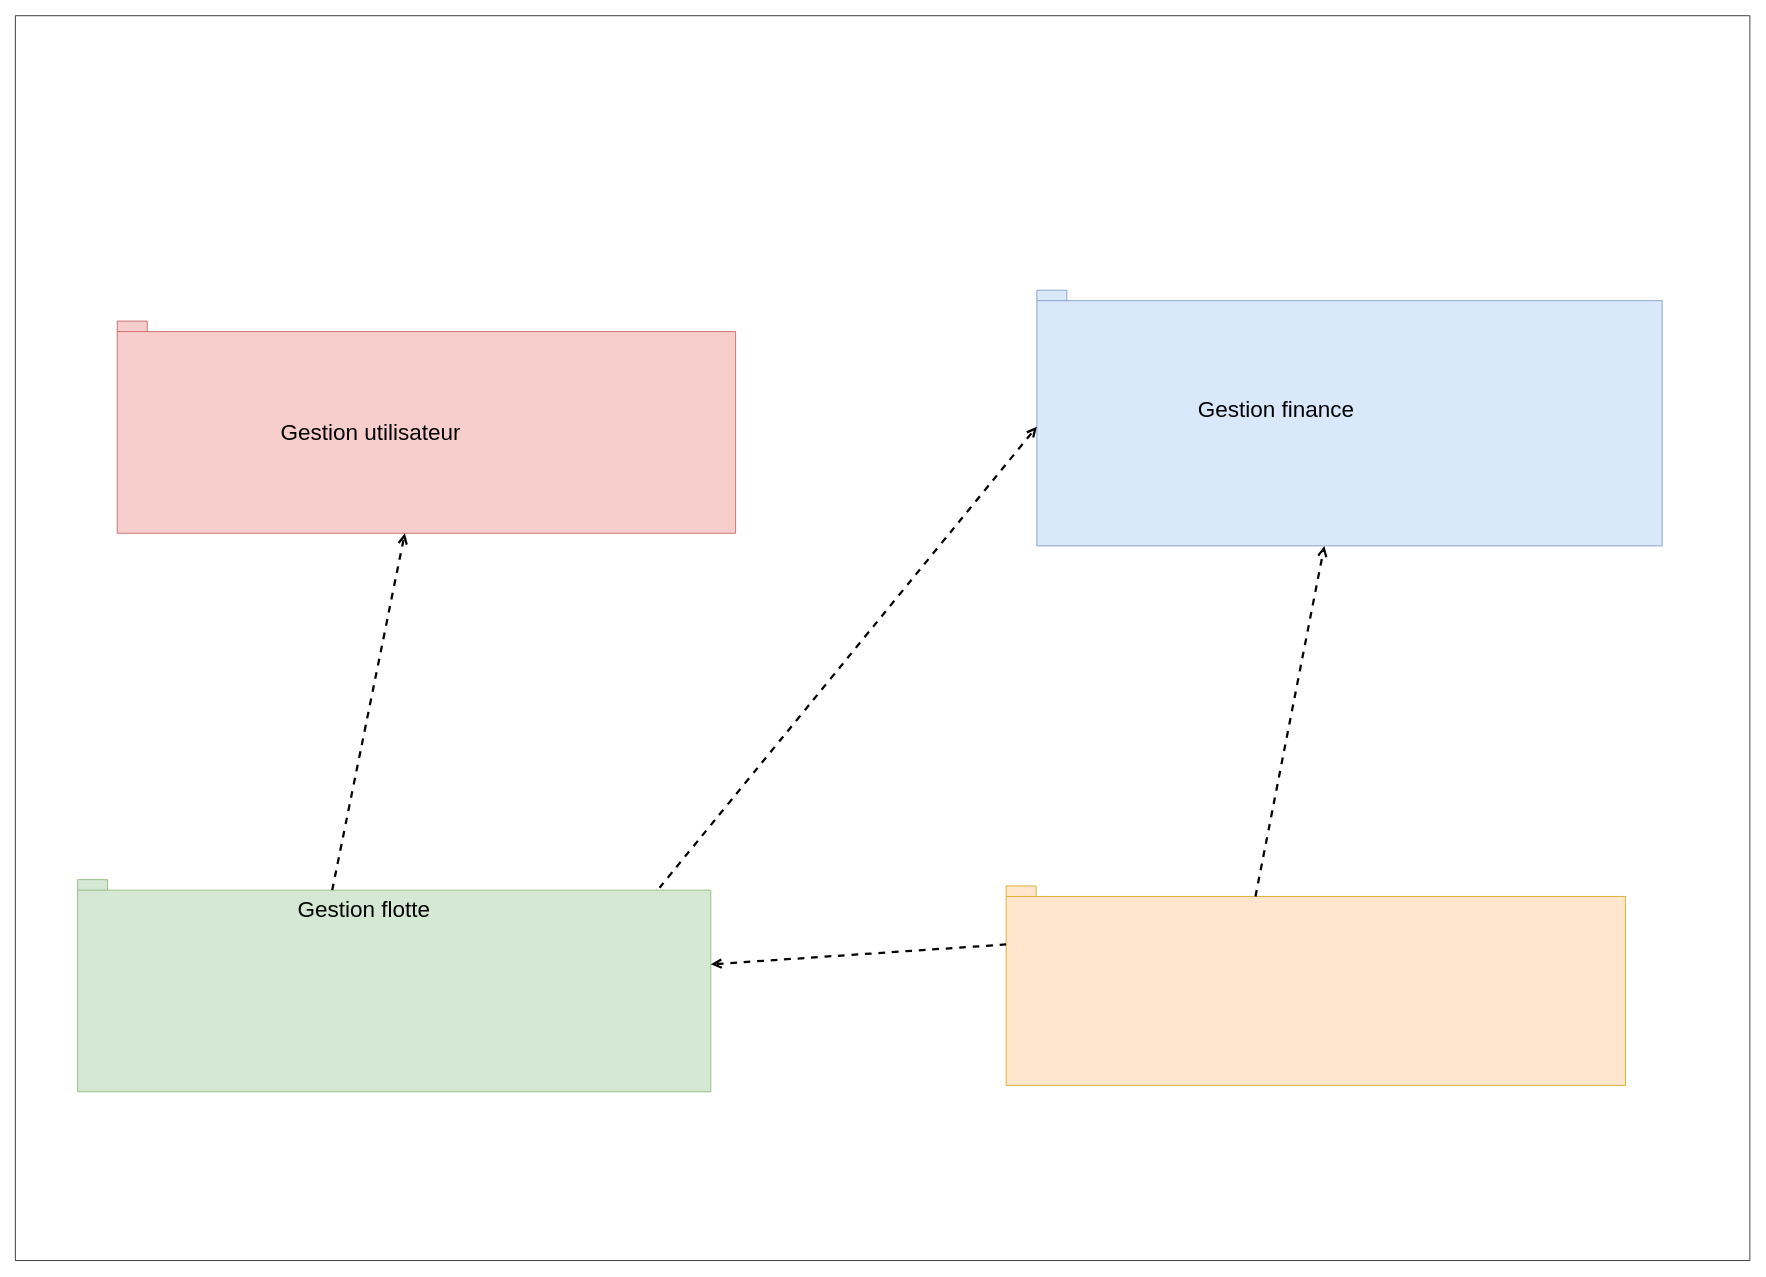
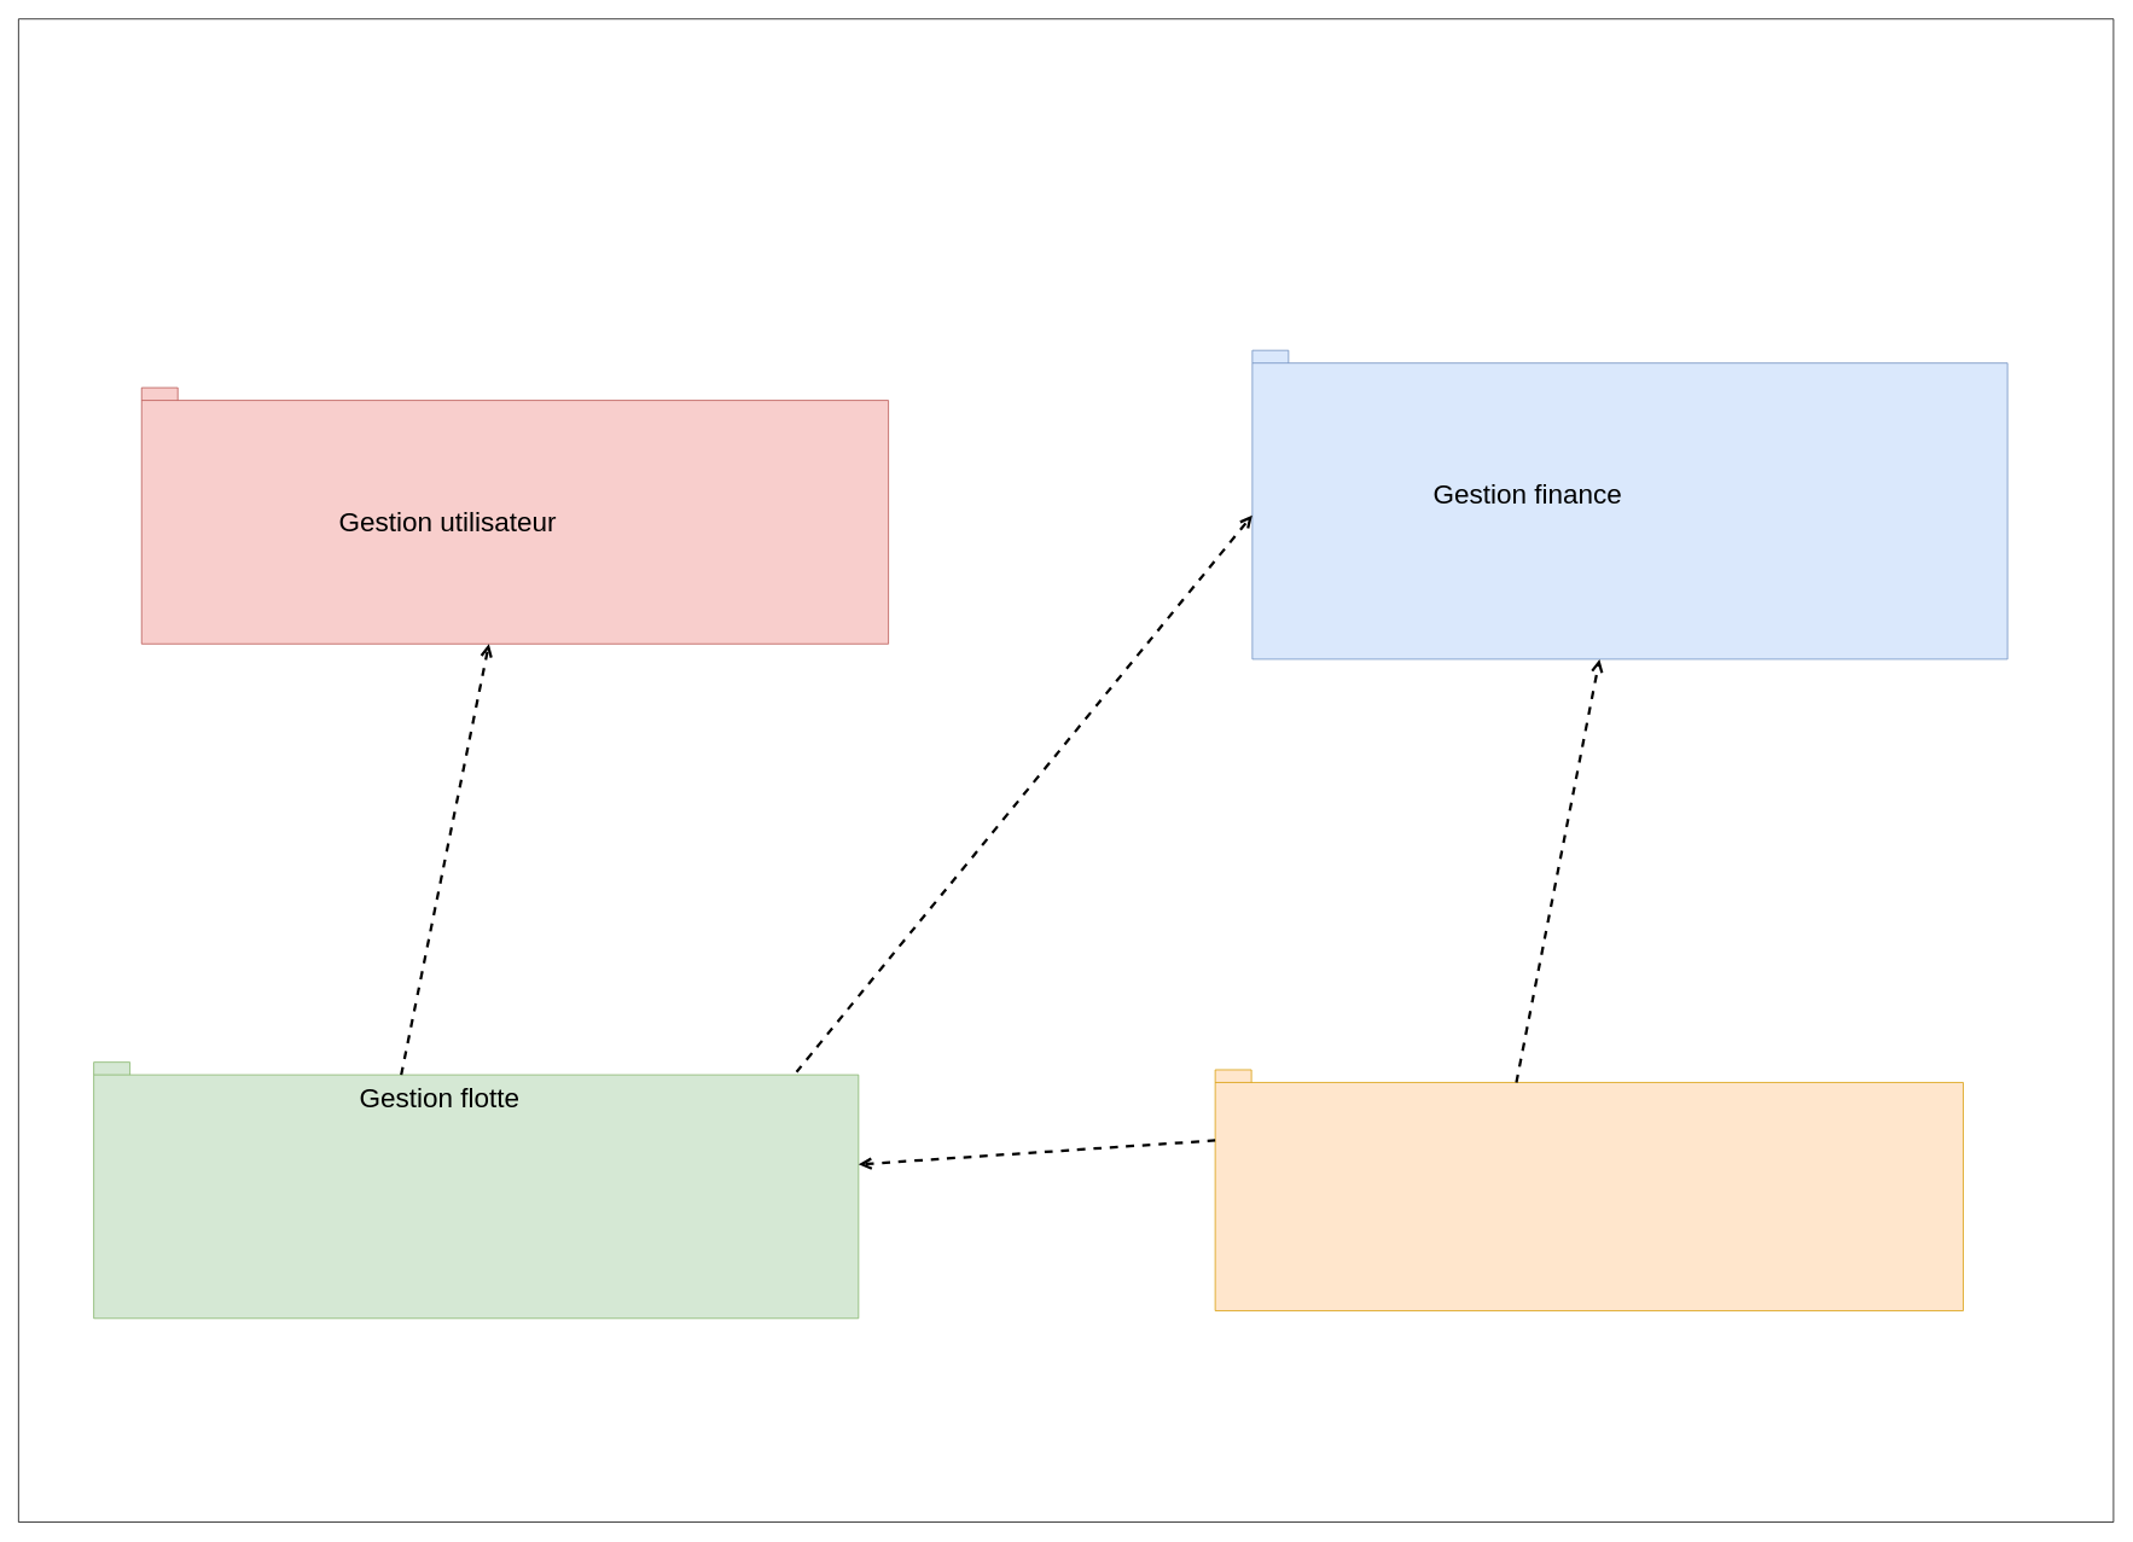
- <mxCell id="10" value="Gestion finance" style="text;strokeColor=none;fillColor=none;html=1;align=center;verticalAlign=middle;whiteSpace=wrap;rounded=0;fontSize=30;" vertex="1" parent="3"><mxGeometry x="1419" y="131.17" width="358.82" height="56.21" as="geometry" /></mxCell>
+ <mxCell id="10" value="Gestion finance" style="text;strokeColor=none;fillColor=none;html=1;align=center;verticalAlign=middle;whiteSpace=wrap;rounded=0;fontSize=30;" vertex="1" parent="3"><mxGeometry x="1404" y="131.17" width="358.82" height="56.21" as="geometry" /></mxCell>
